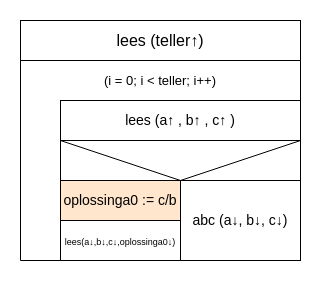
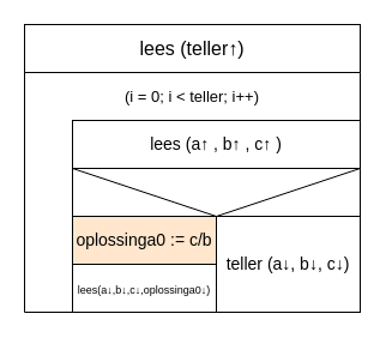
- <mxCell id="6" value="&lt;font style=&quot;font-size: 14px&quot;&gt;abc (a↓, b↓, c↓)&lt;/font&gt;" style="rounded=0;whiteSpace=wrap;html=1;fontFamily=Helvetica;fontSize=8;" vertex="1" parent="1"><mxGeometry x="180" y="180" width="120" height="80" as="geometry" /></mxCell>
+ <mxCell id="6" value="&lt;font style=&quot;font-size: 14px&quot;&gt;teller (a↓, b↓, c↓)&lt;/font&gt;" style="rounded=0;whiteSpace=wrap;html=1;fontFamily=Helvetica;fontSize=8;" vertex="1" parent="1"><mxGeometry x="180" y="180" width="120" height="80" as="geometry" /></mxCell>
